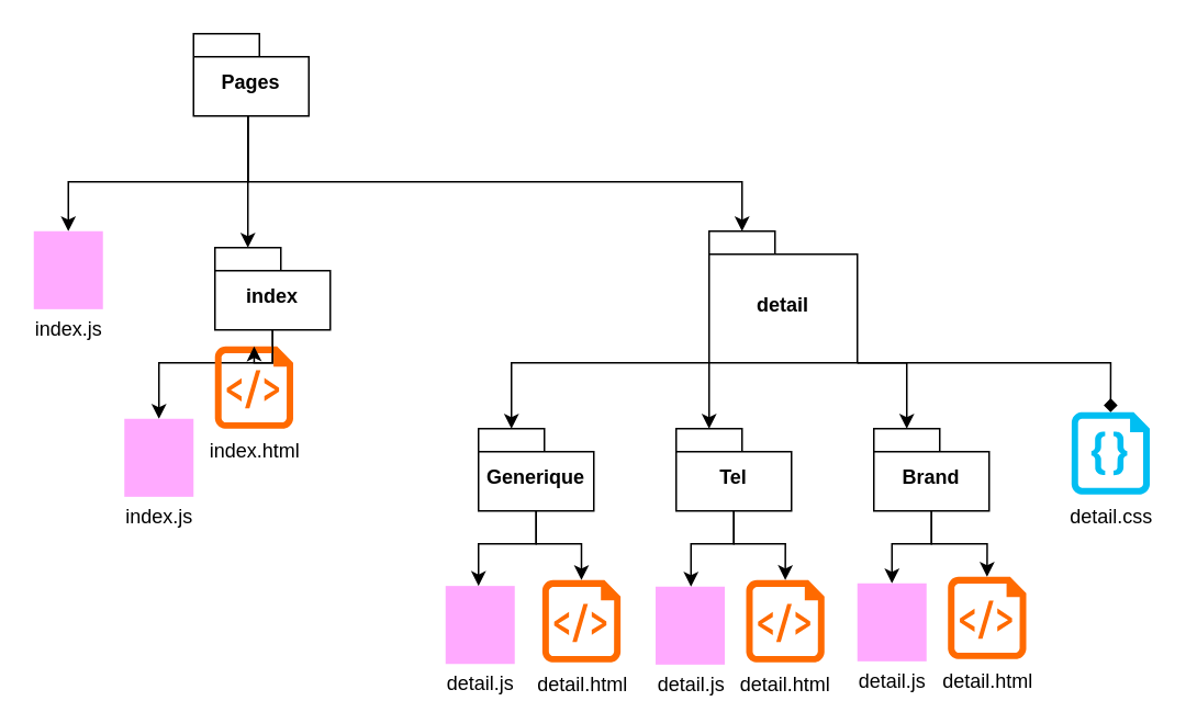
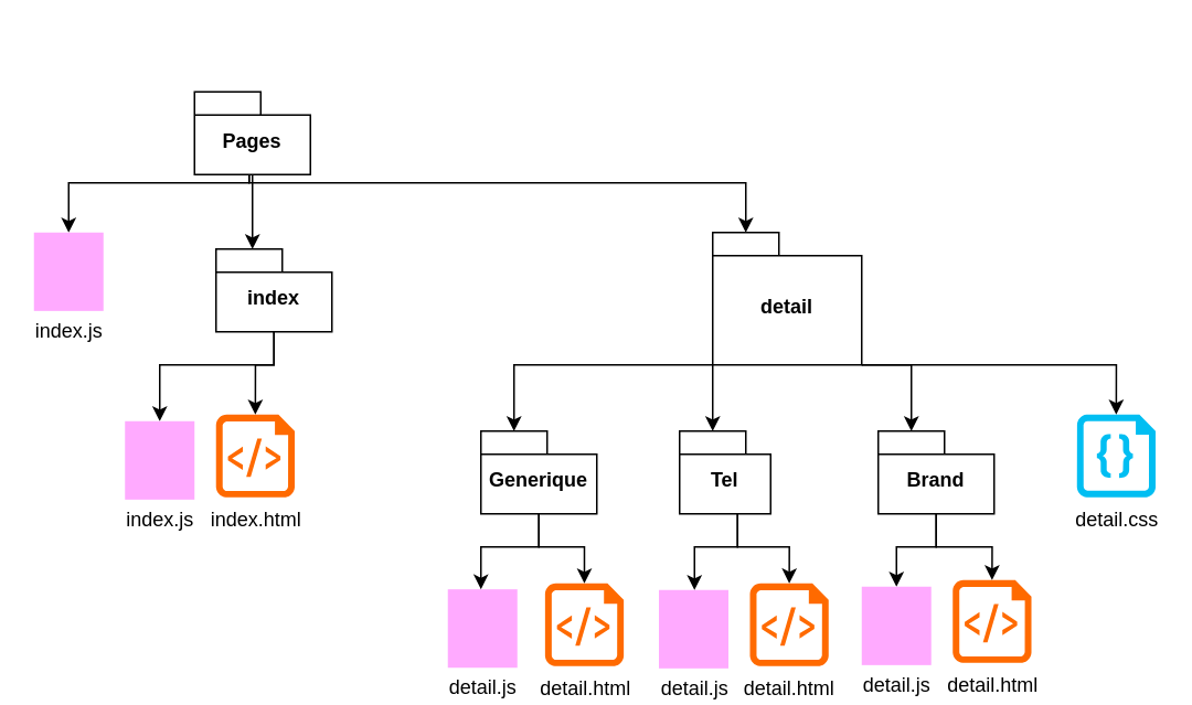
- <mxCell id="5" value="Pages" style="shape=folder;fontStyle=1;spacingTop=10;tabWidth=40;tabHeight=14;tabPosition=left;html=1;whiteSpace=wrap;" vertex="1" parent="1"><mxGeometry x="117" y="20" width="70" height="50" as="geometry" /></mxCell>
+ <mxCell id="5" value="Pages" style="shape=folder;fontStyle=1;spacingTop=10;tabWidth=40;tabHeight=14;tabPosition=left;html=1;whiteSpace=wrap;" vertex="1" parent="1"><mxGeometry x="117" y="55" width="70" height="50" as="geometry" /></mxCell>
- <mxCell id="10" value="index.html" style="verticalLabelPosition=bottom;html=1;verticalAlign=top;align=center;strokeColor=none;fillColor=#FF6A00;shape=mxgraph.azure.script_file;pointerEvents=1;" vertex="1" parent="1"><mxGeometry x="130" y="210" width="47.5" height="50" as="geometry" /></mxCell>
+ <mxCell id="10" value="index.html" style="verticalLabelPosition=bottom;html=1;verticalAlign=top;align=center;strokeColor=none;fillColor=#FF6A00;shape=mxgraph.azure.script_file;pointerEvents=1;" vertex="1" parent="1"><mxGeometry x="130" y="250" width="47.5" height="50" as="geometry" /></mxCell>
- <mxCell id="28" style="edgeStyle=orthogonalEdgeStyle;rounded=0;orthogonalLoop=1;jettySize=auto;html=1;entryX=0.5;entryY=0;entryDx=0;entryDy=0;entryPerimeter=0;endArrow=diamond;" edge="1" parent="1" source="6" target="27"><mxGeometry relative="1" as="geometry"><Array as="points"><mxPoint x="465" y="220" /><mxPoint x="674" y="220" /></Array></mxGeometry></mxCell>
+ <mxCell id="28" style="edgeStyle=orthogonalEdgeStyle;rounded=0;orthogonalLoop=1;jettySize=auto;html=1;entryX=0.5;entryY=0;entryDx=0;entryDy=0;entryPerimeter=0;" edge="1" parent="1" source="6" target="27"><mxGeometry relative="1" as="geometry"><Array as="points"><mxPoint x="465" y="220" /><mxPoint x="674" y="220" /></Array></mxGeometry></mxCell>
- <mxCell id="15" value="Tel" style="shape=folder;fontStyle=1;spacingTop=10;tabWidth=40;tabHeight=14;tabPosition=left;html=1;whiteSpace=wrap;" vertex="1" parent="1"><mxGeometry x="410" y="260" width="70" height="50" as="geometry" /></mxCell>
+ <mxCell id="15" value="Tel" style="shape=folder;fontStyle=1;spacingTop=10;tabWidth=40;tabHeight=14;tabPosition=left;html=1;whiteSpace=wrap;" vertex="1" parent="1"><mxGeometry x="410" y="260" width="55" height="50" as="geometry" /></mxCell>
